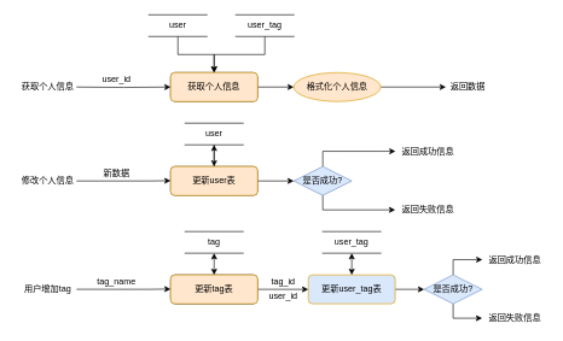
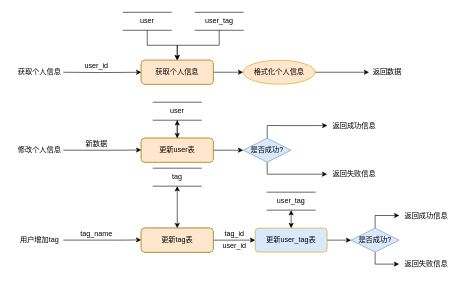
- <mxCell id="32" value="tag" style="shape=partialRectangle;whiteSpace=wrap;html=1;left=0;right=0;fillColor=none;" vertex="1" parent="1"><mxGeometry x="255" y="320" width="80" height="30" as="geometry" /></mxCell>
+ <mxCell id="32" value="tag" style="shape=partialRectangle;whiteSpace=wrap;html=1;left=0;right=0;fillColor=none;" vertex="1" parent="1"><mxGeometry x="255" y="280" width="80" height="30" as="geometry" /></mxCell>
